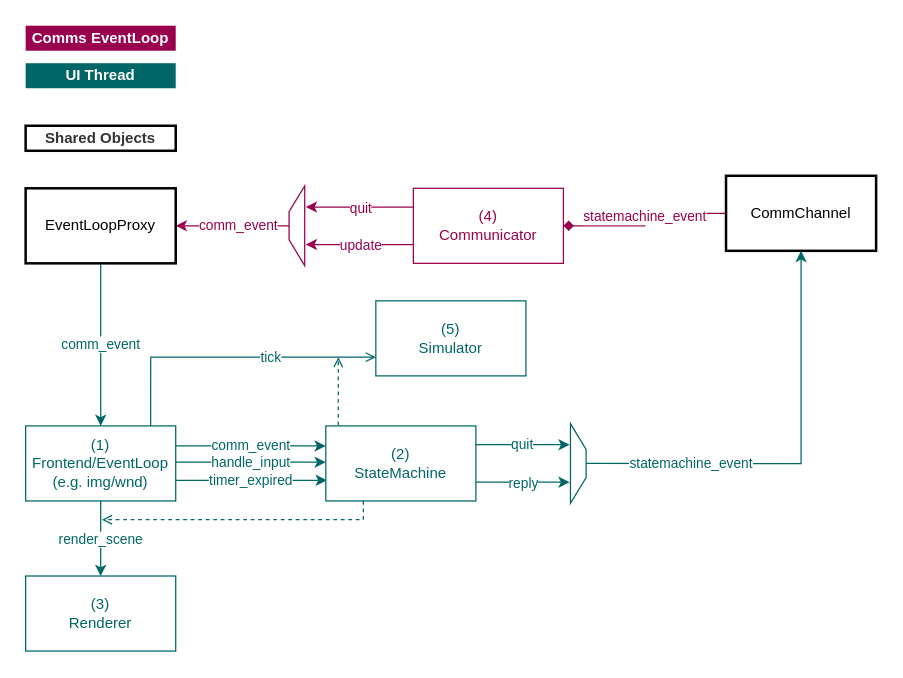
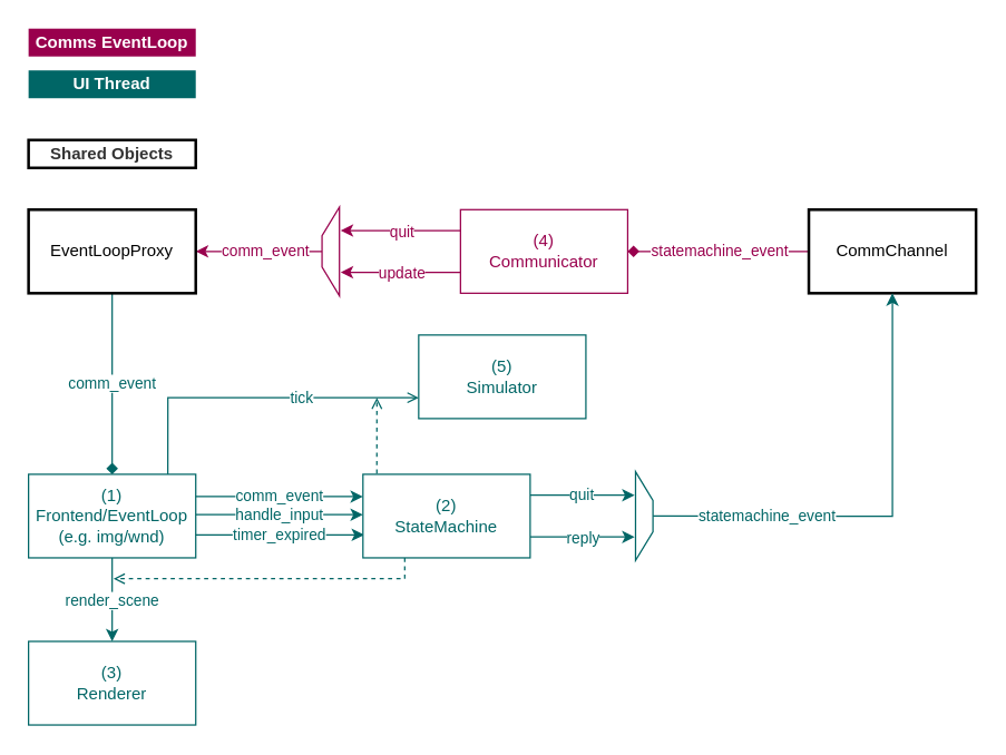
- <mxCell id="20" value="CommChannel" style="rounded=0;whiteSpace=wrap;html=1;strokeWidth=2;" parent="1" vertex="1"><mxGeometry x="580" y="140" width="120" height="60" as="geometry" /></mxCell>
+ <mxCell id="20" value="CommChannel" style="rounded=0;whiteSpace=wrap;html=1;strokeWidth=2;" parent="1" vertex="1"><mxGeometry x="580" y="150" width="120" height="60" as="geometry" /></mxCell>
- <mxCell id="17" value="comm_event" style="edgeStyle=orthogonalEdgeStyle;rounded=0;orthogonalLoop=1;jettySize=auto;html=1;exitX=0.5;exitY=1;exitDx=0;exitDy=0;entryX=0.5;entryY=0;entryDx=0;entryDy=0;strokeColor=#006666;fontColor=#006666;" parent="1" source="18" target="9" edge="1"><mxGeometry relative="1" as="geometry"><mxPoint as="offset" /></mxGeometry></mxCell>
+ <mxCell id="17" value="comm_event" style="edgeStyle=orthogonalEdgeStyle;rounded=0;orthogonalLoop=1;jettySize=auto;html=1;exitX=0.5;exitY=1;exitDx=0;exitDy=0;entryX=0.5;entryY=0;entryDx=0;entryDy=0;strokeColor=#006666;fontColor=#006666;endArrow=diamond;" parent="1" source="18" target="9" edge="1"><mxGeometry relative="1" as="geometry"><mxPoint as="offset" /></mxGeometry></mxCell>
